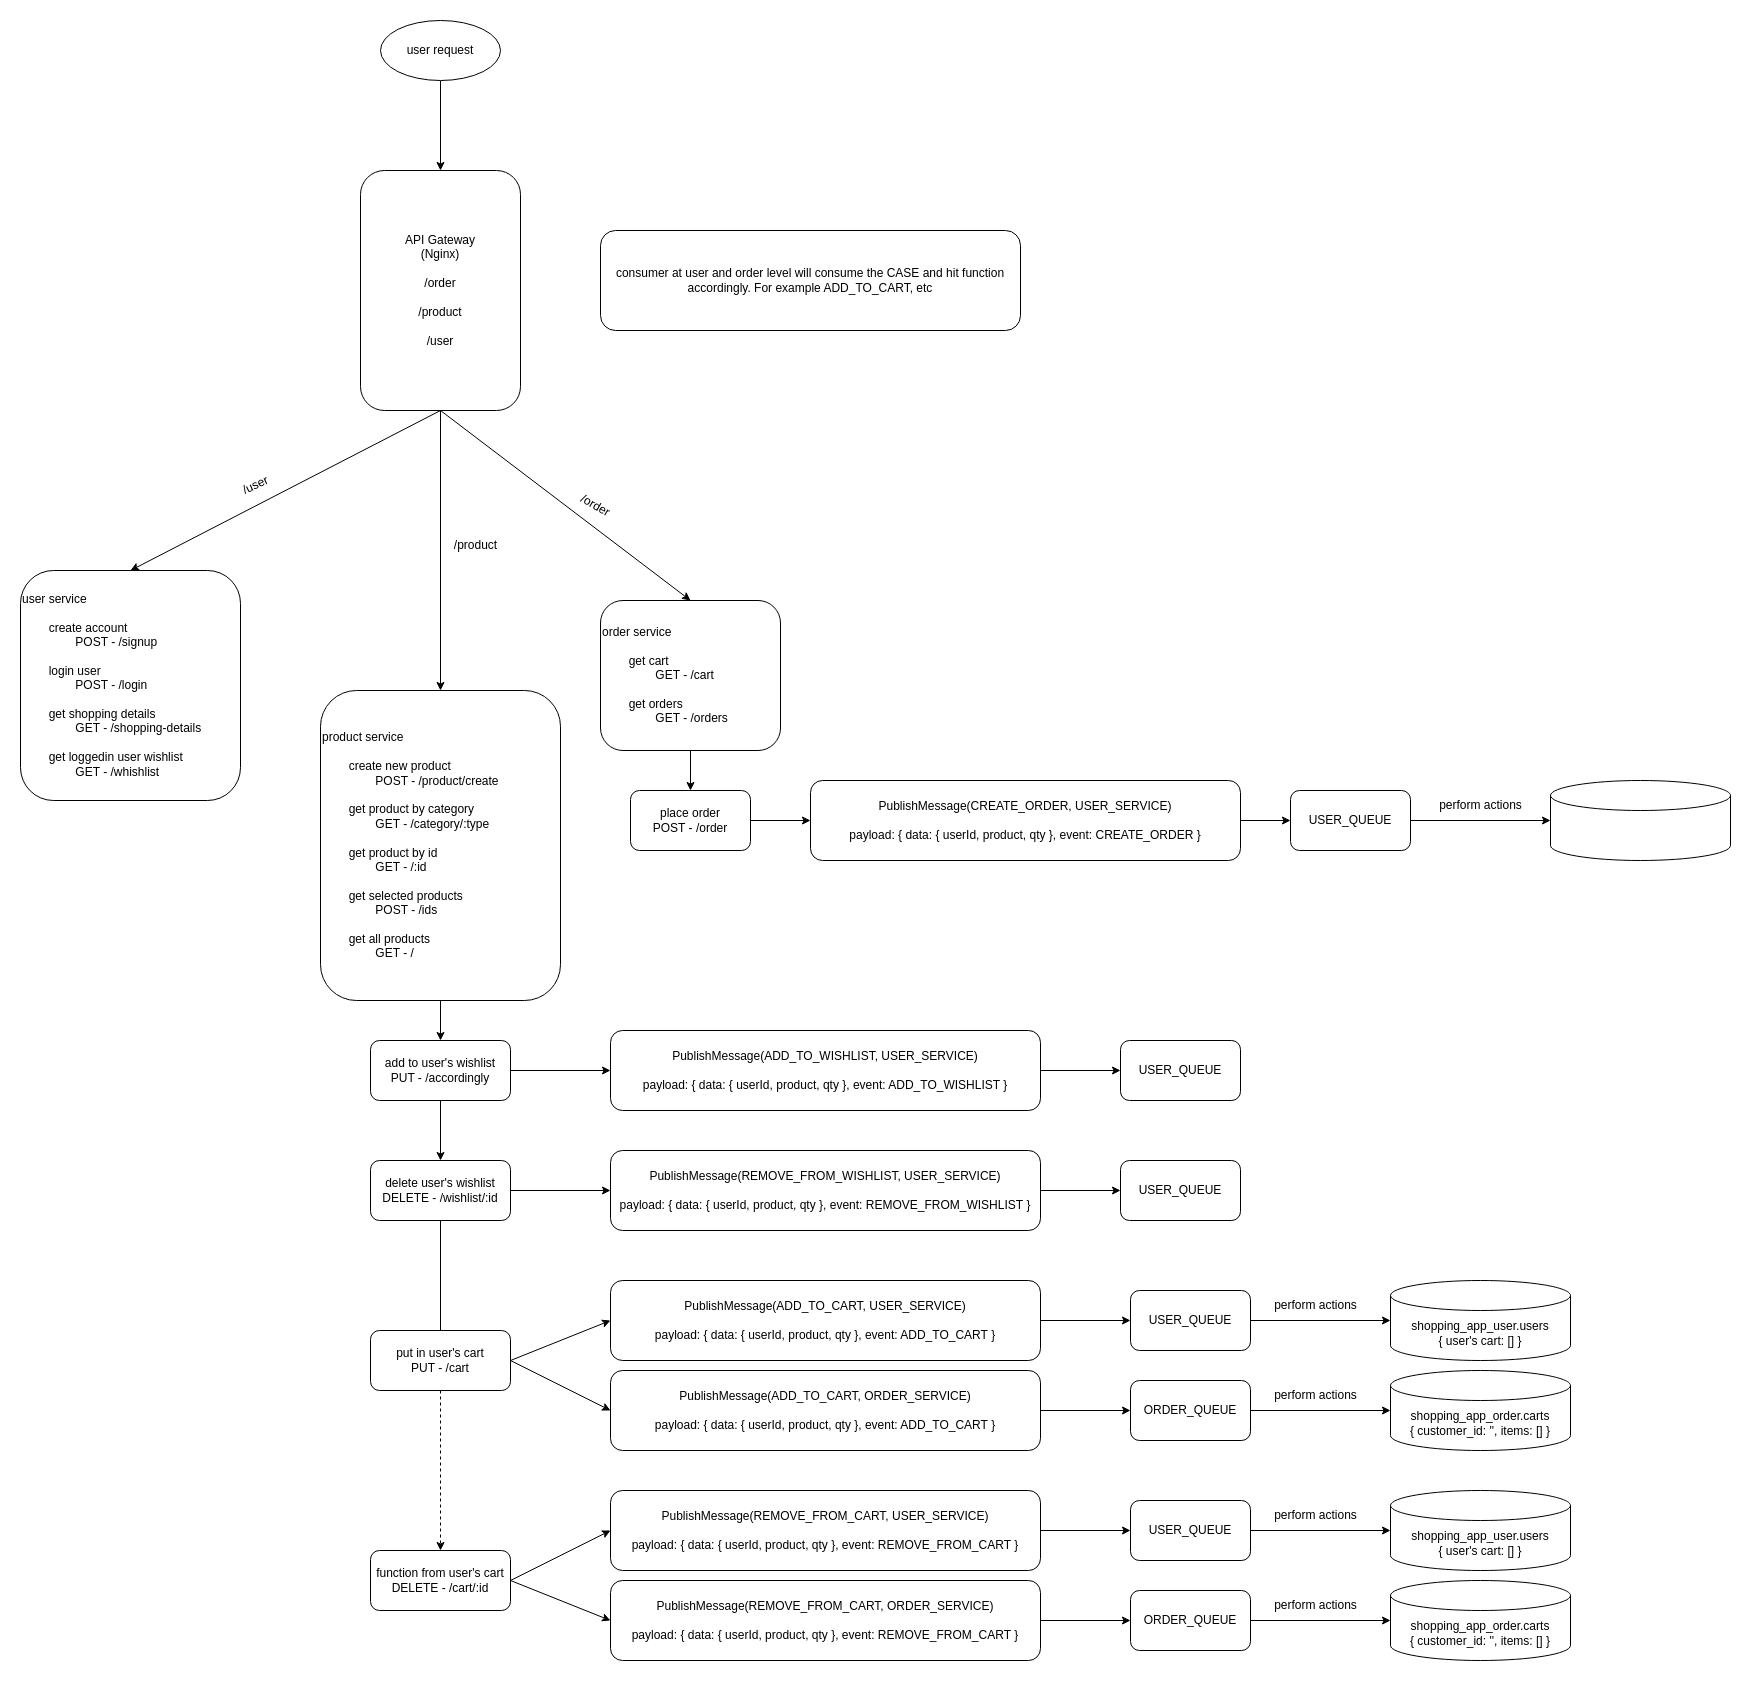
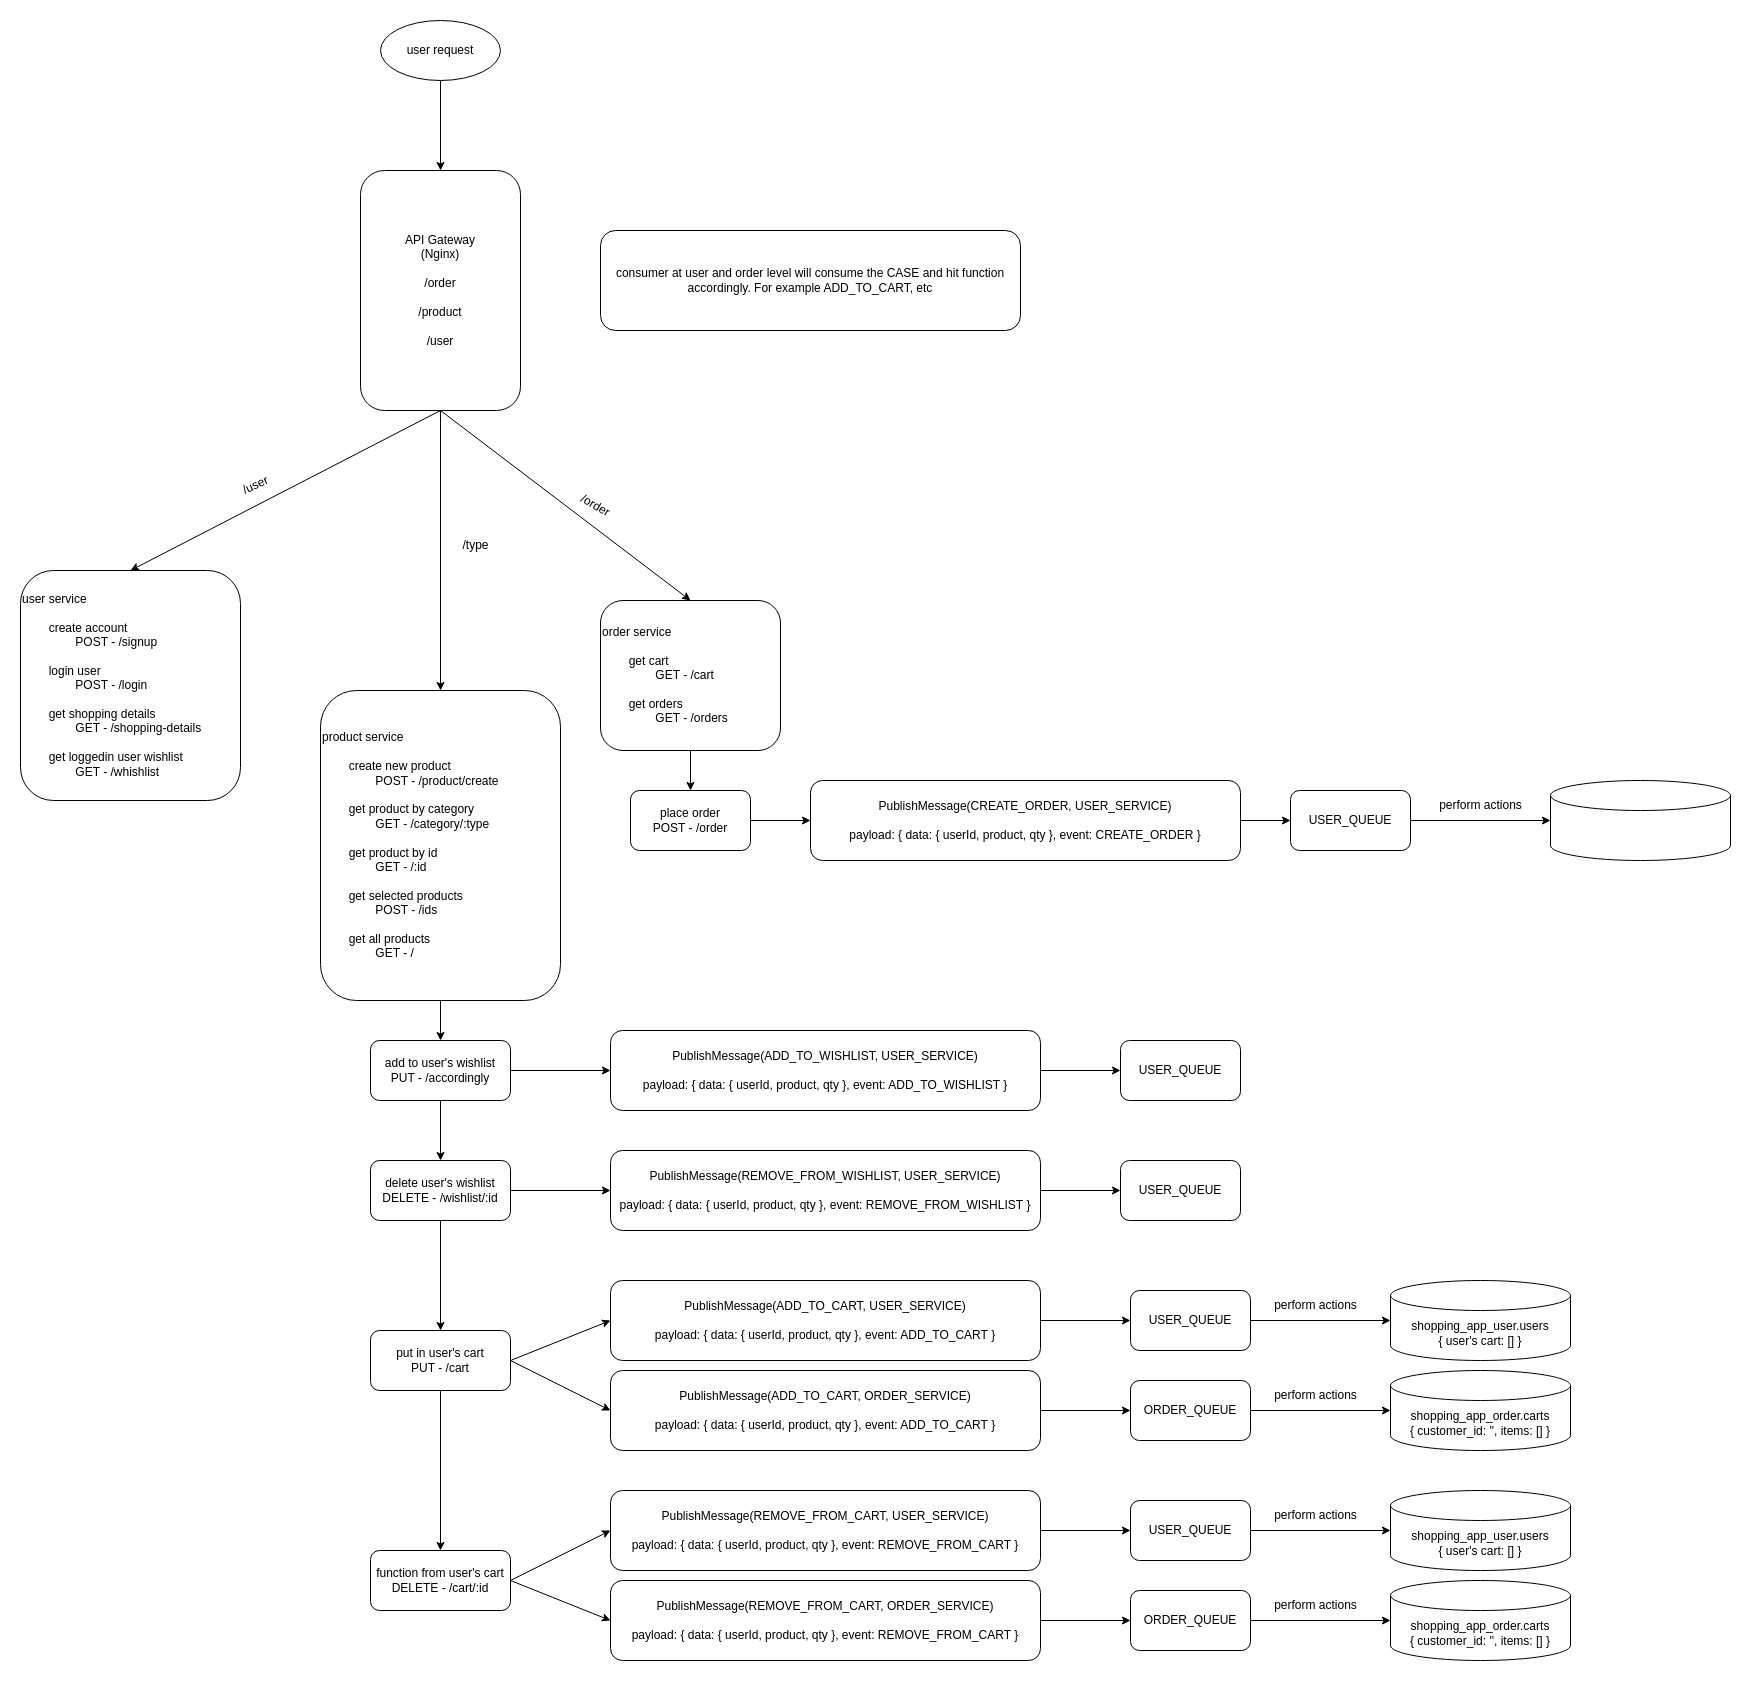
- <mxCell id="47" value="/product" style="text;html=1;align=center;verticalAlign=middle;resizable=0;points=[];autosize=1;strokeColor=none;fillColor=none;" parent="1" vertex="1"><mxGeometry x="440" y="530" width="70" height="30" as="geometry" /></mxCell>
+ <mxCell id="47" value="/type" style="text;html=1;align=center;verticalAlign=middle;resizable=0;points=[];autosize=1;strokeColor=none;fillColor=none;" parent="1" vertex="1"><mxGeometry x="440" y="530" width="70" height="30" as="geometry" /></mxCell>
- <mxCell id="19" style="edgeStyle=none;html=1;exitX=0.5;exitY=1;exitDx=0;exitDy=0;entryX=0.5;entryY=0;entryDx=0;entryDy=0;endArrow=none;" parent="1" source="20" target="27" edge="1"><mxGeometry relative="1" as="geometry" /></mxCell>
+ <mxCell id="19" style="edgeStyle=none;html=1;exitX=0.5;exitY=1;exitDx=0;exitDy=0;entryX=0.5;entryY=0;entryDx=0;entryDy=0;" parent="1" source="20" target="27" edge="1"><mxGeometry relative="1" as="geometry" /></mxCell>
- <mxCell id="26" style="edgeStyle=none;html=1;exitX=0.5;exitY=1;exitDx=0;exitDy=0;entryX=0.5;entryY=0;entryDx=0;entryDy=0;dashed=1;" parent="1" source="27" target="38" edge="1"><mxGeometry relative="1" as="geometry" /></mxCell>
+ <mxCell id="26" style="edgeStyle=none;html=1;exitX=0.5;exitY=1;exitDx=0;exitDy=0;entryX=0.5;entryY=0;entryDx=0;entryDy=0;" parent="1" source="27" target="38" edge="1"><mxGeometry relative="1" as="geometry" /></mxCell>
